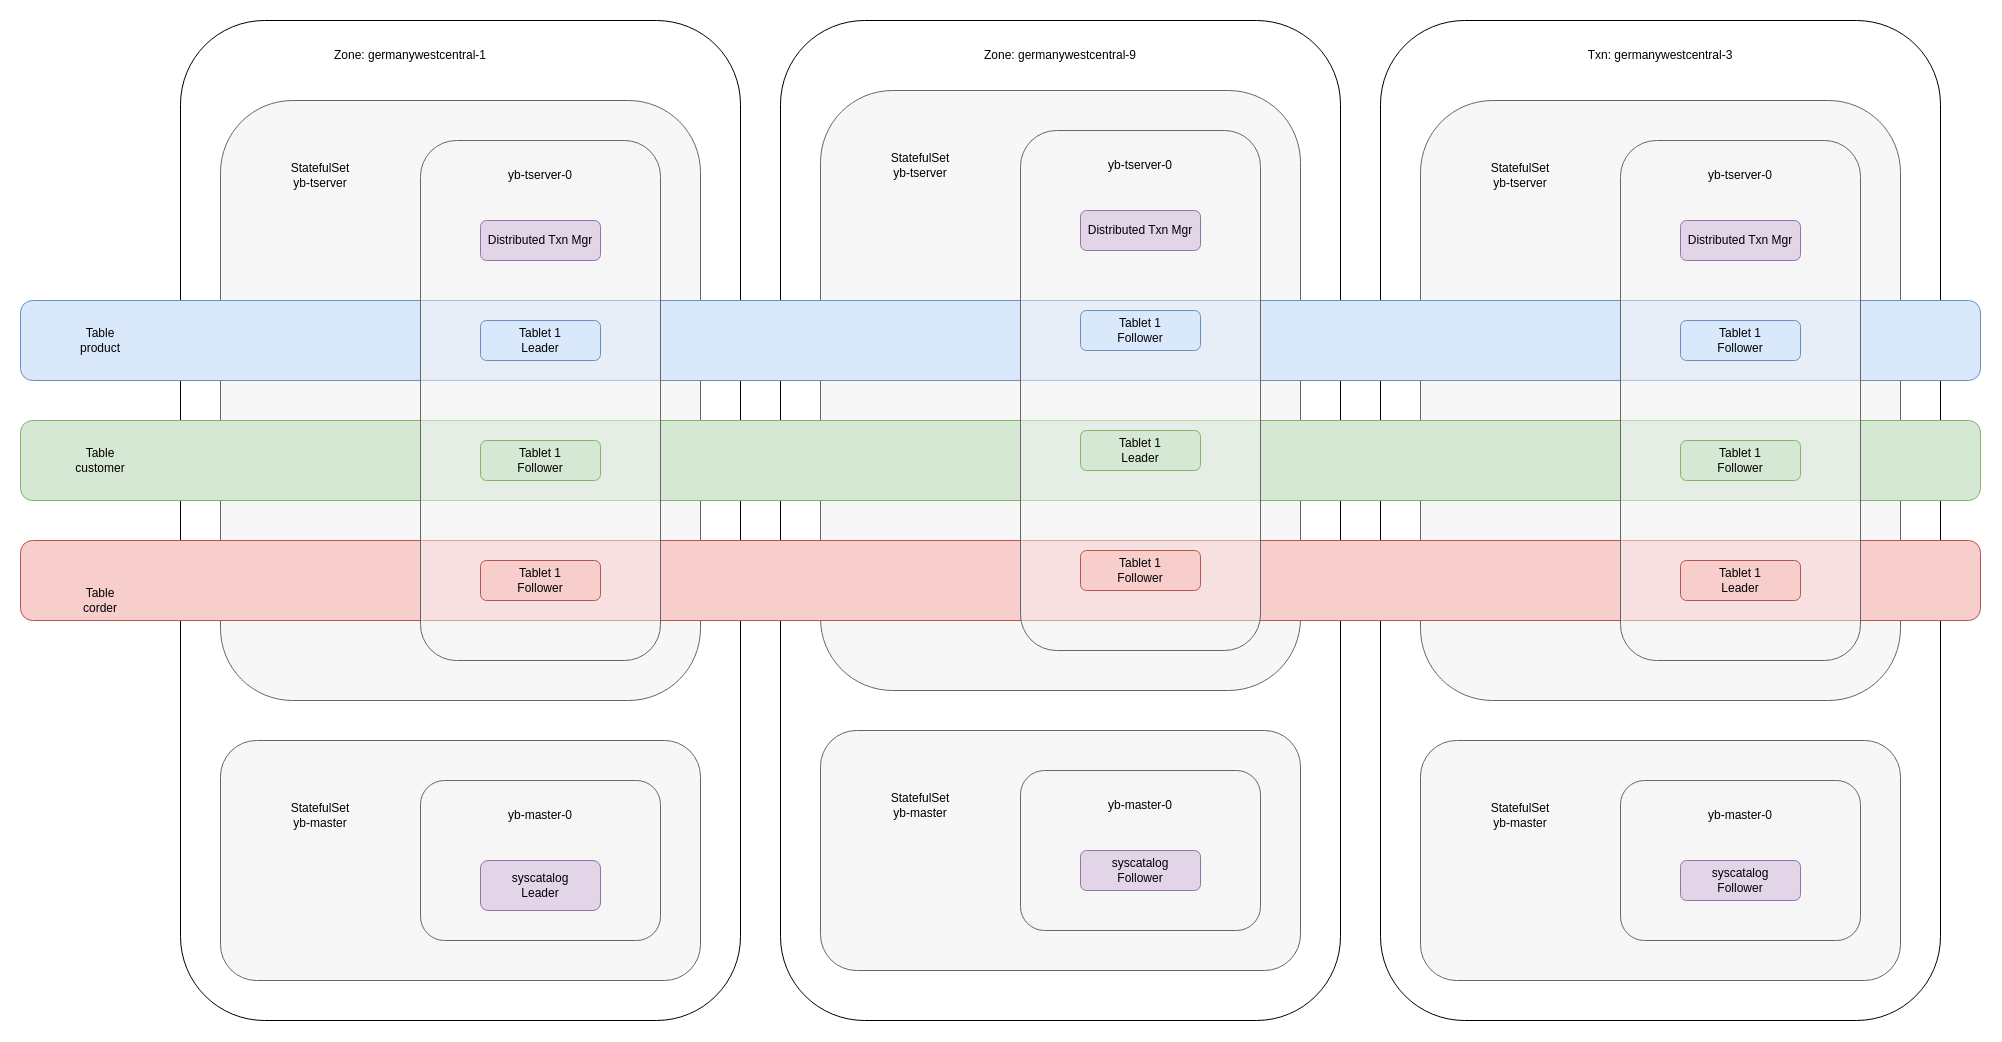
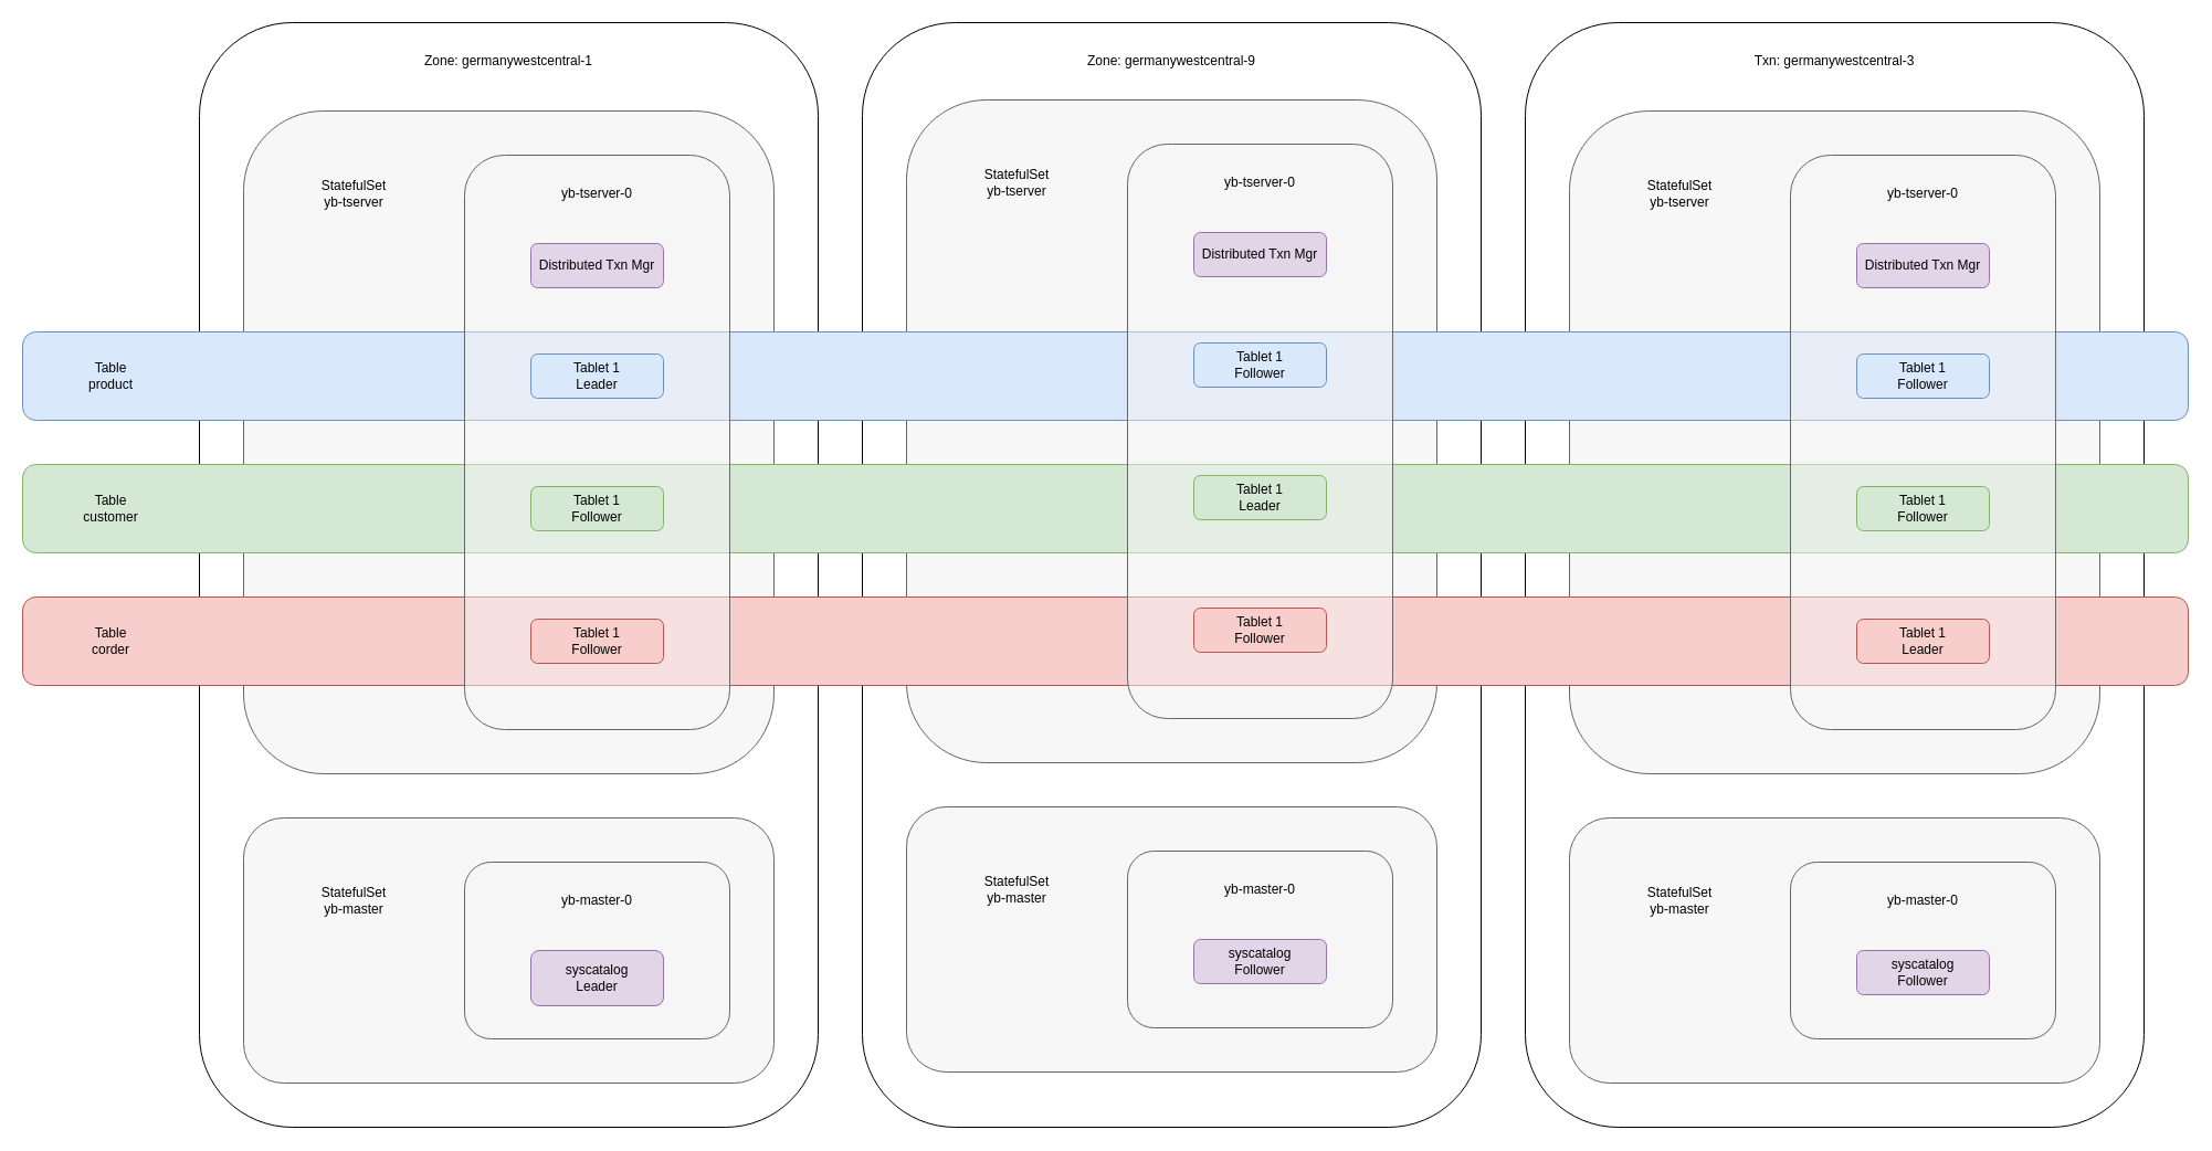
- <mxCell id="51" value="Zone: germanywestcentral-1" style="text;html=1;align=center;verticalAlign=middle;whiteSpace=wrap;rounded=0;" vertex="1" parent="1"><mxGeometry x="310" y="40" width="200" height="30" as="geometry" /></mxCell>
+ <mxCell id="51" value="Zone: germanywestcentral-1" style="text;html=1;align=center;verticalAlign=middle;whiteSpace=wrap;rounded=0;" vertex="1" parent="1"><mxGeometry x="360" y="40" width="200" height="30" as="geometry" /></mxCell>
- <mxCell id="17" value="Table&lt;div&gt;corder&lt;/div&gt;" style="text;html=1;align=center;verticalAlign=middle;whiteSpace=wrap;rounded=0;" parent="1" vertex="1"><mxGeometry x="70" y="585" width="60" height="30" as="geometry" /></mxCell>
+ <mxCell id="17" value="Table&lt;div&gt;corder&lt;/div&gt;" style="text;html=1;align=center;verticalAlign=middle;whiteSpace=wrap;rounded=0;" parent="1" vertex="1"><mxGeometry x="70" y="565" width="60" height="30" as="geometry" /></mxCell>
